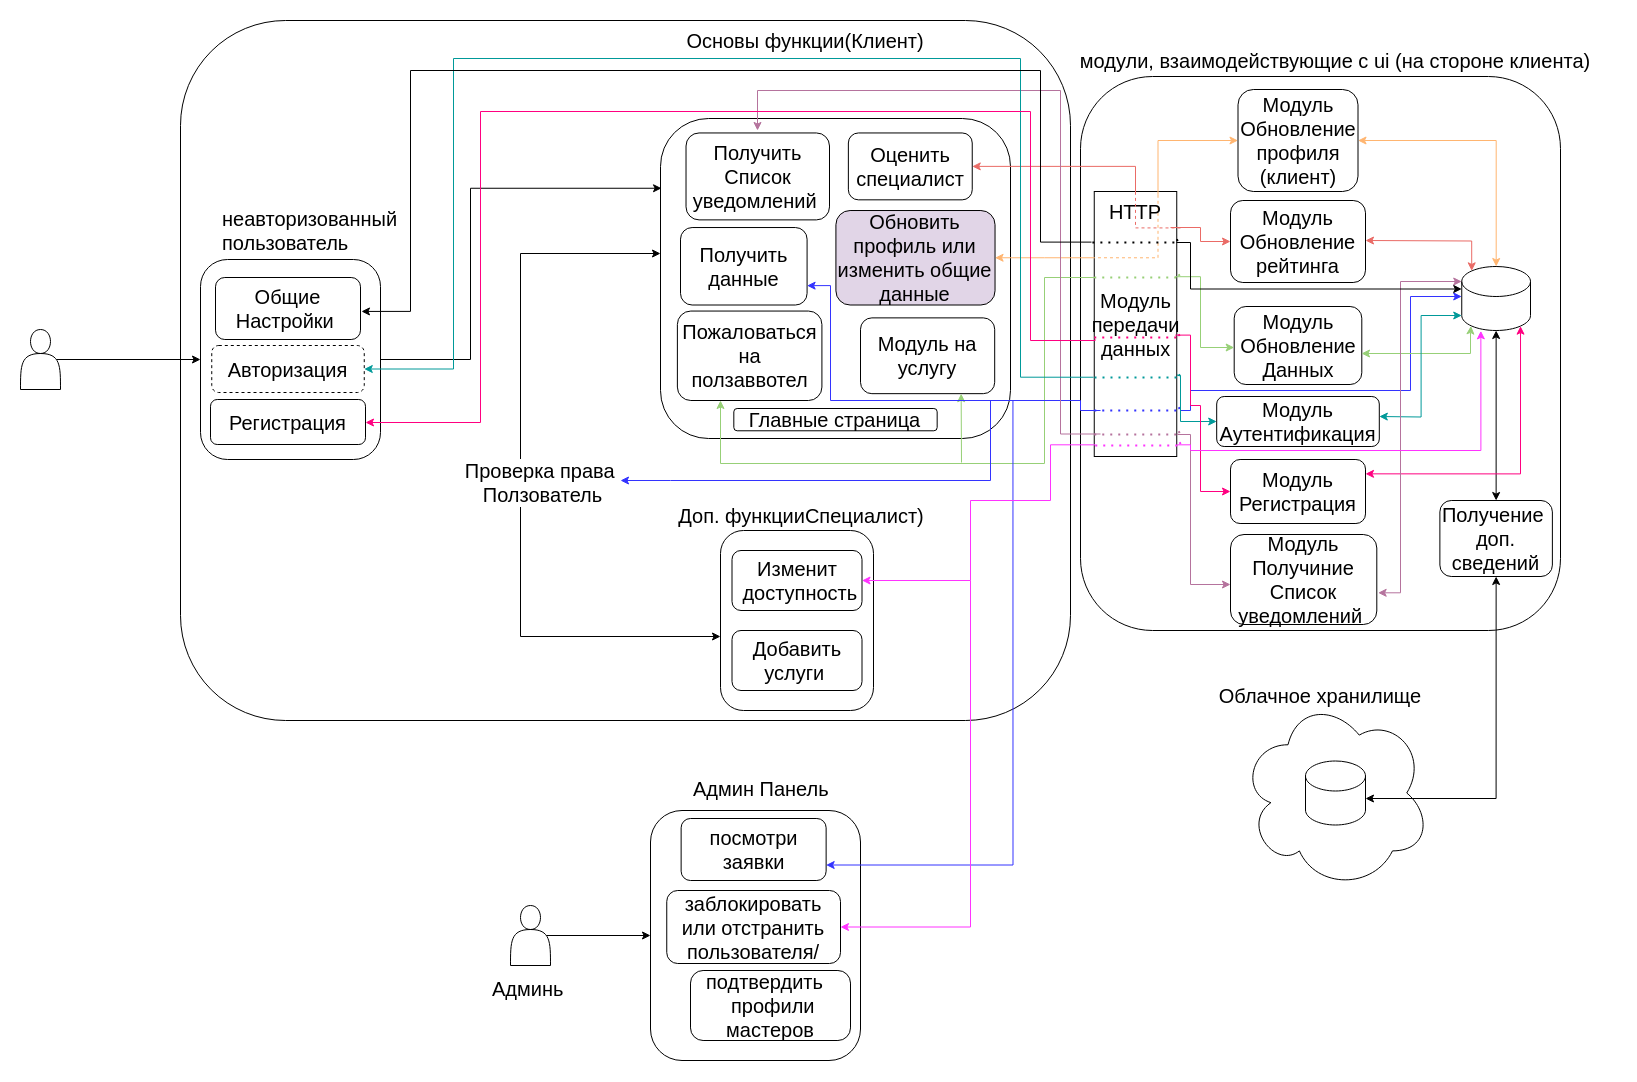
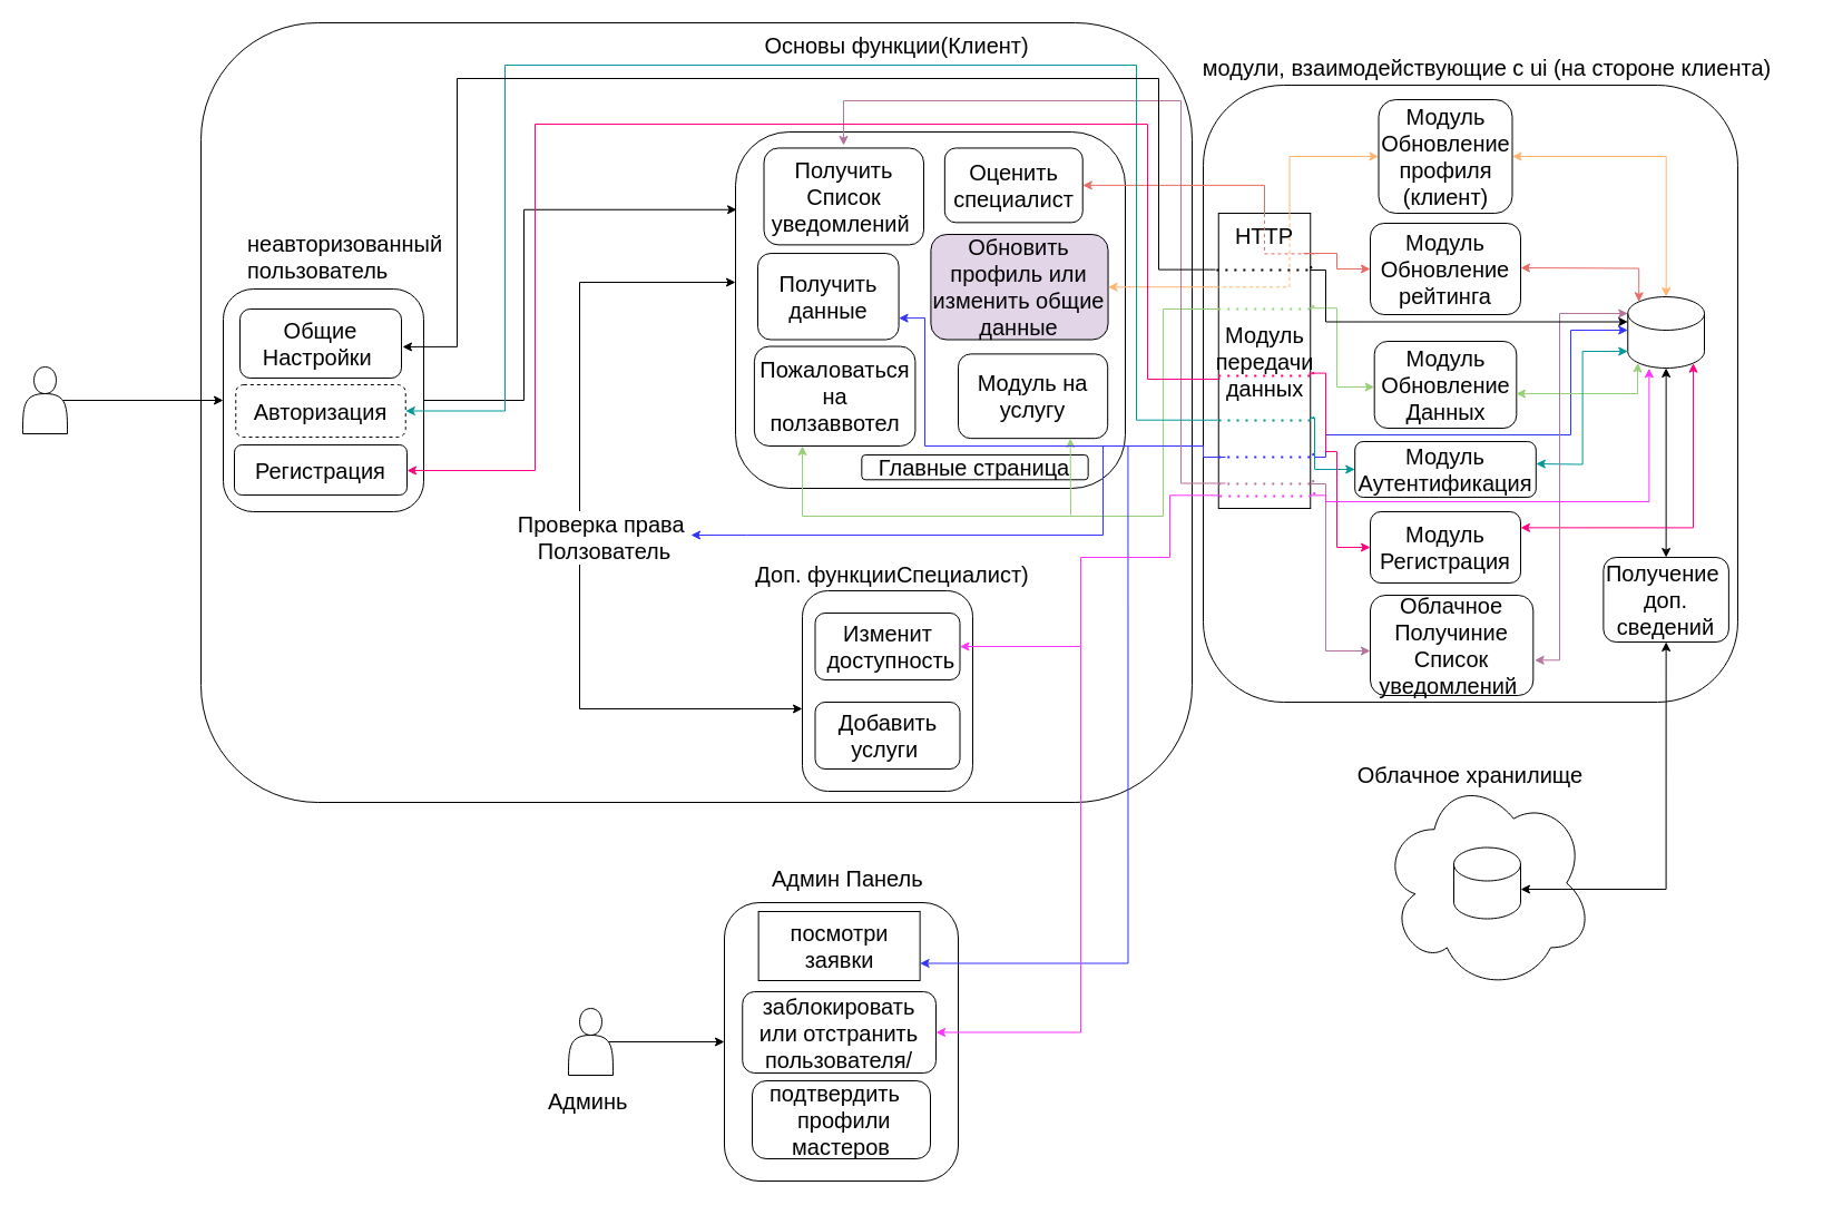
- <mxCell id="43" value="Главные страница" style="rounded=1;whiteSpace=wrap;html=1;fontSize=20;" vertex="1" parent="35"><mxGeometry x="53.323" y="280.001" width="203.355" height="22.29" as="geometry" /></mxCell>
+ <mxCell id="43" value="Главные страница" style="rounded=1;whiteSpace=wrap;html=1;fontSize=20;" vertex="1" parent="35"><mxGeometry x="93.323" y="280.001" width="203.355" height="22.29" as="geometry" /></mxCell>
- <mxCell id="71" value="Модуль&lt;div&gt;Получиние Список уведомлений&amp;nbsp;&lt;br&gt;&lt;/div&gt;" style="rounded=1;whiteSpace=wrap;html=1;fontSize=20;" vertex="1" parent="1"><mxGeometry x="1230" y="534" width="146.31" height="90" as="geometry" /></mxCell>
+ <mxCell id="71" value="Облачное&lt;div&gt;Получиние Список уведомлений&amp;nbsp;&lt;br&gt;&lt;/div&gt;" style="rounded=1;whiteSpace=wrap;html=1;fontSize=20;" vertex="1" parent="1"><mxGeometry x="1230" y="534" width="146.31" height="90" as="geometry" /></mxCell>
- <mxCell id="56" value="посмотри заявки" style="rounded=1;whiteSpace=wrap;html=1;fontSize=20;" vertex="1" parent="54"><mxGeometry x="120.63" y="8" width="145" height="62" as="geometry" /></mxCell>
+ <mxCell id="56" value="посмотри заявки" style="whiteSpace=wrap;html=1;fontSize=20;rounded=0;" vertex="1" parent="54"><mxGeometry x="120.63" y="8" width="145" height="62" as="geometry" /></mxCell>
- <mxCell id="58" value="&lt;p style=&quot;&quot;&gt;подтвердить &amp;nbsp; &amp;nbsp;профили мастеров&lt;/p&gt;" style="rounded=1;whiteSpace=wrap;html=1;fontSize=20;arcSize=18;align=center;" vertex="1" parent="54"><mxGeometry x="130" y="160" width="160" height="70" as="geometry" /></mxCell>
+ <mxCell id="58" value="&lt;p style=&quot;&quot;&gt;подтвердить &amp;nbsp; &amp;nbsp;профили мастеров&lt;/p&gt;" style="rounded=1;whiteSpace=wrap;html=1;fontSize=20;arcSize=18;align=center;" vertex="1" parent="54"><mxGeometry x="115" y="160" width="160" height="70" as="geometry" /></mxCell>
